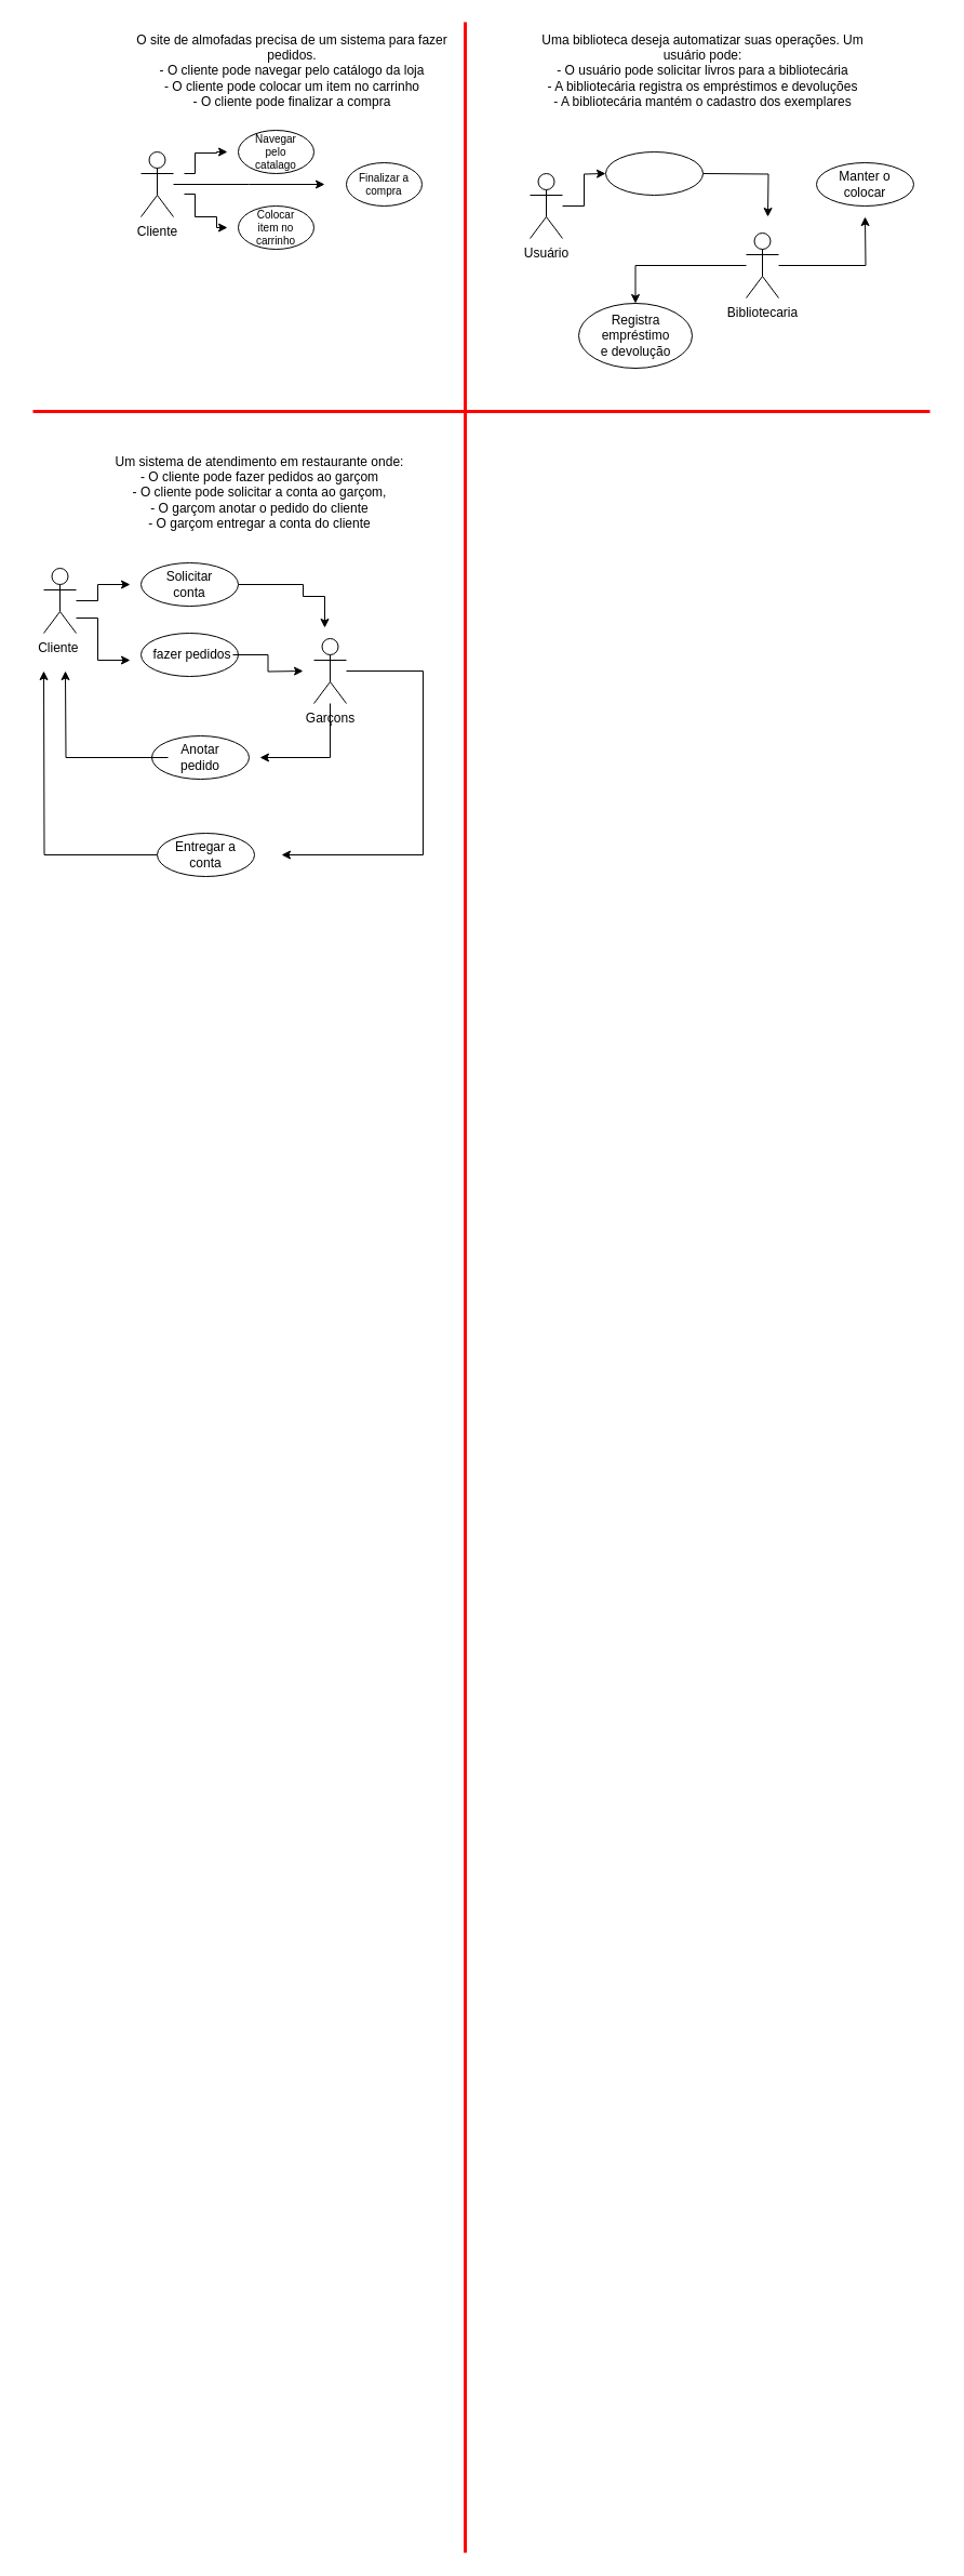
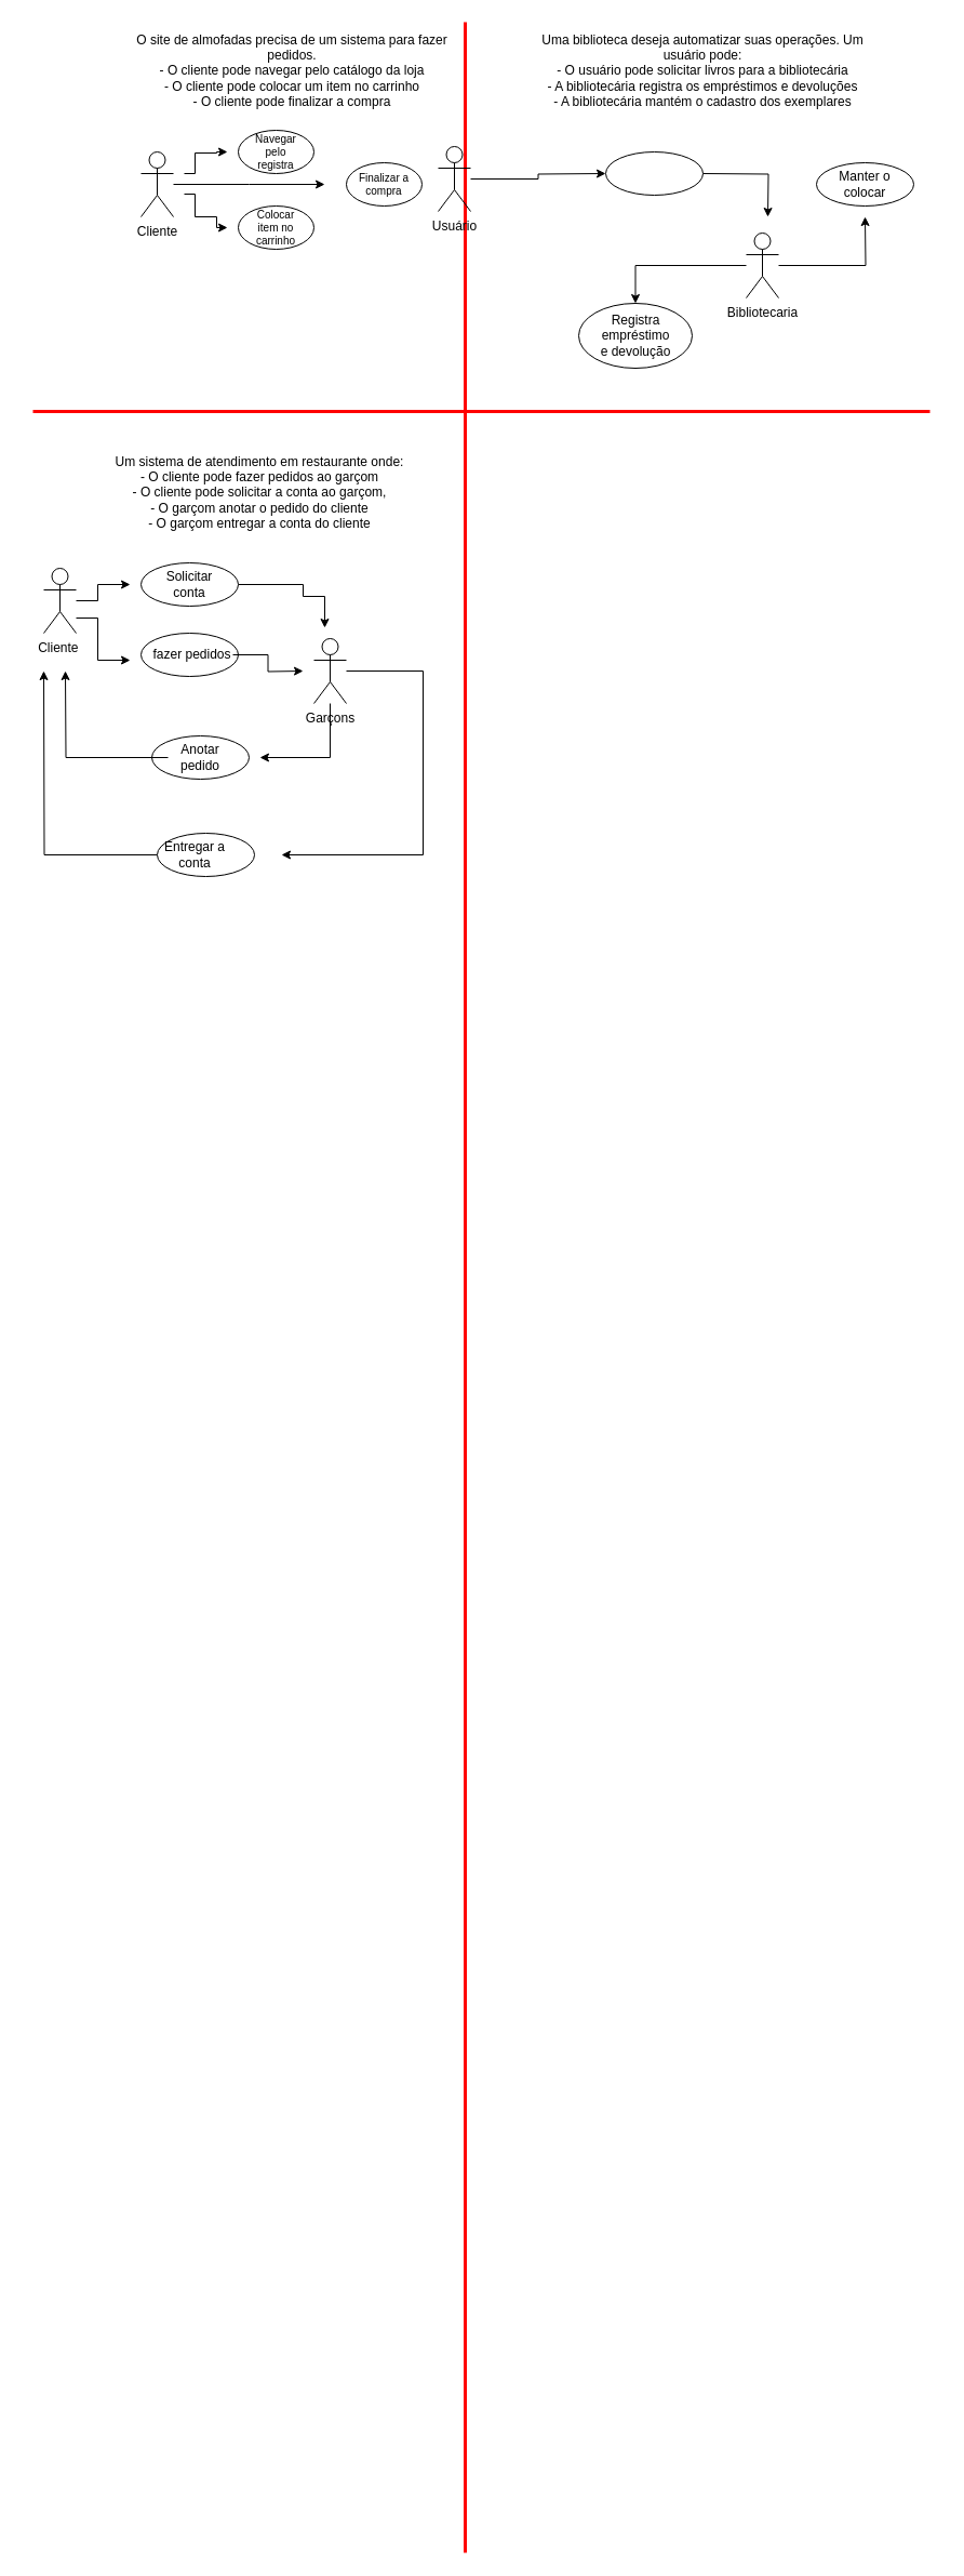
- <mxCell id="8" value="Navegar pelo catalago" style="text;html=1;align=center;verticalAlign=middle;whiteSpace=wrap;rounded=0;fontSize=10;" vertex="1" parent="1"><mxGeometry x="230" y="135" width="50" height="10" as="geometry" /></mxCell>
+ <mxCell id="8" value="Navegar pelo registra" style="text;html=1;align=center;verticalAlign=middle;whiteSpace=wrap;rounded=0;fontSize=10;" vertex="1" parent="1"><mxGeometry x="230" y="135" width="50" height="10" as="geometry" /></mxCell>
- <mxCell id="16" value="Usuário" style="shape=umlActor;verticalLabelPosition=bottom;verticalAlign=top;html=1;outlineConnect=0;" vertex="1" parent="1"><mxGeometry x="490" y="160" width="30" height="60" as="geometry" /></mxCell>
+ <mxCell id="16" value="Usuário" style="shape=umlActor;verticalLabelPosition=bottom;verticalAlign=top;html=1;outlineConnect=0;" vertex="1" parent="1"><mxGeometry x="405" y="135" width="30" height="60" as="geometry" /></mxCell>
- <mxCell id="45" value="Entregar a conta" style="text;html=1;align=center;verticalAlign=middle;whiteSpace=wrap;rounded=0;" vertex="1" parent="1"><mxGeometry x="160" y="775" width="60" height="30" as="geometry" /></mxCell>
+ <mxCell id="45" value="Entregar a conta" style="text;html=1;align=center;verticalAlign=middle;whiteSpace=wrap;rounded=0;" vertex="1" parent="1"><mxGeometry x="150" y="775" width="60" height="30" as="geometry" /></mxCell>
